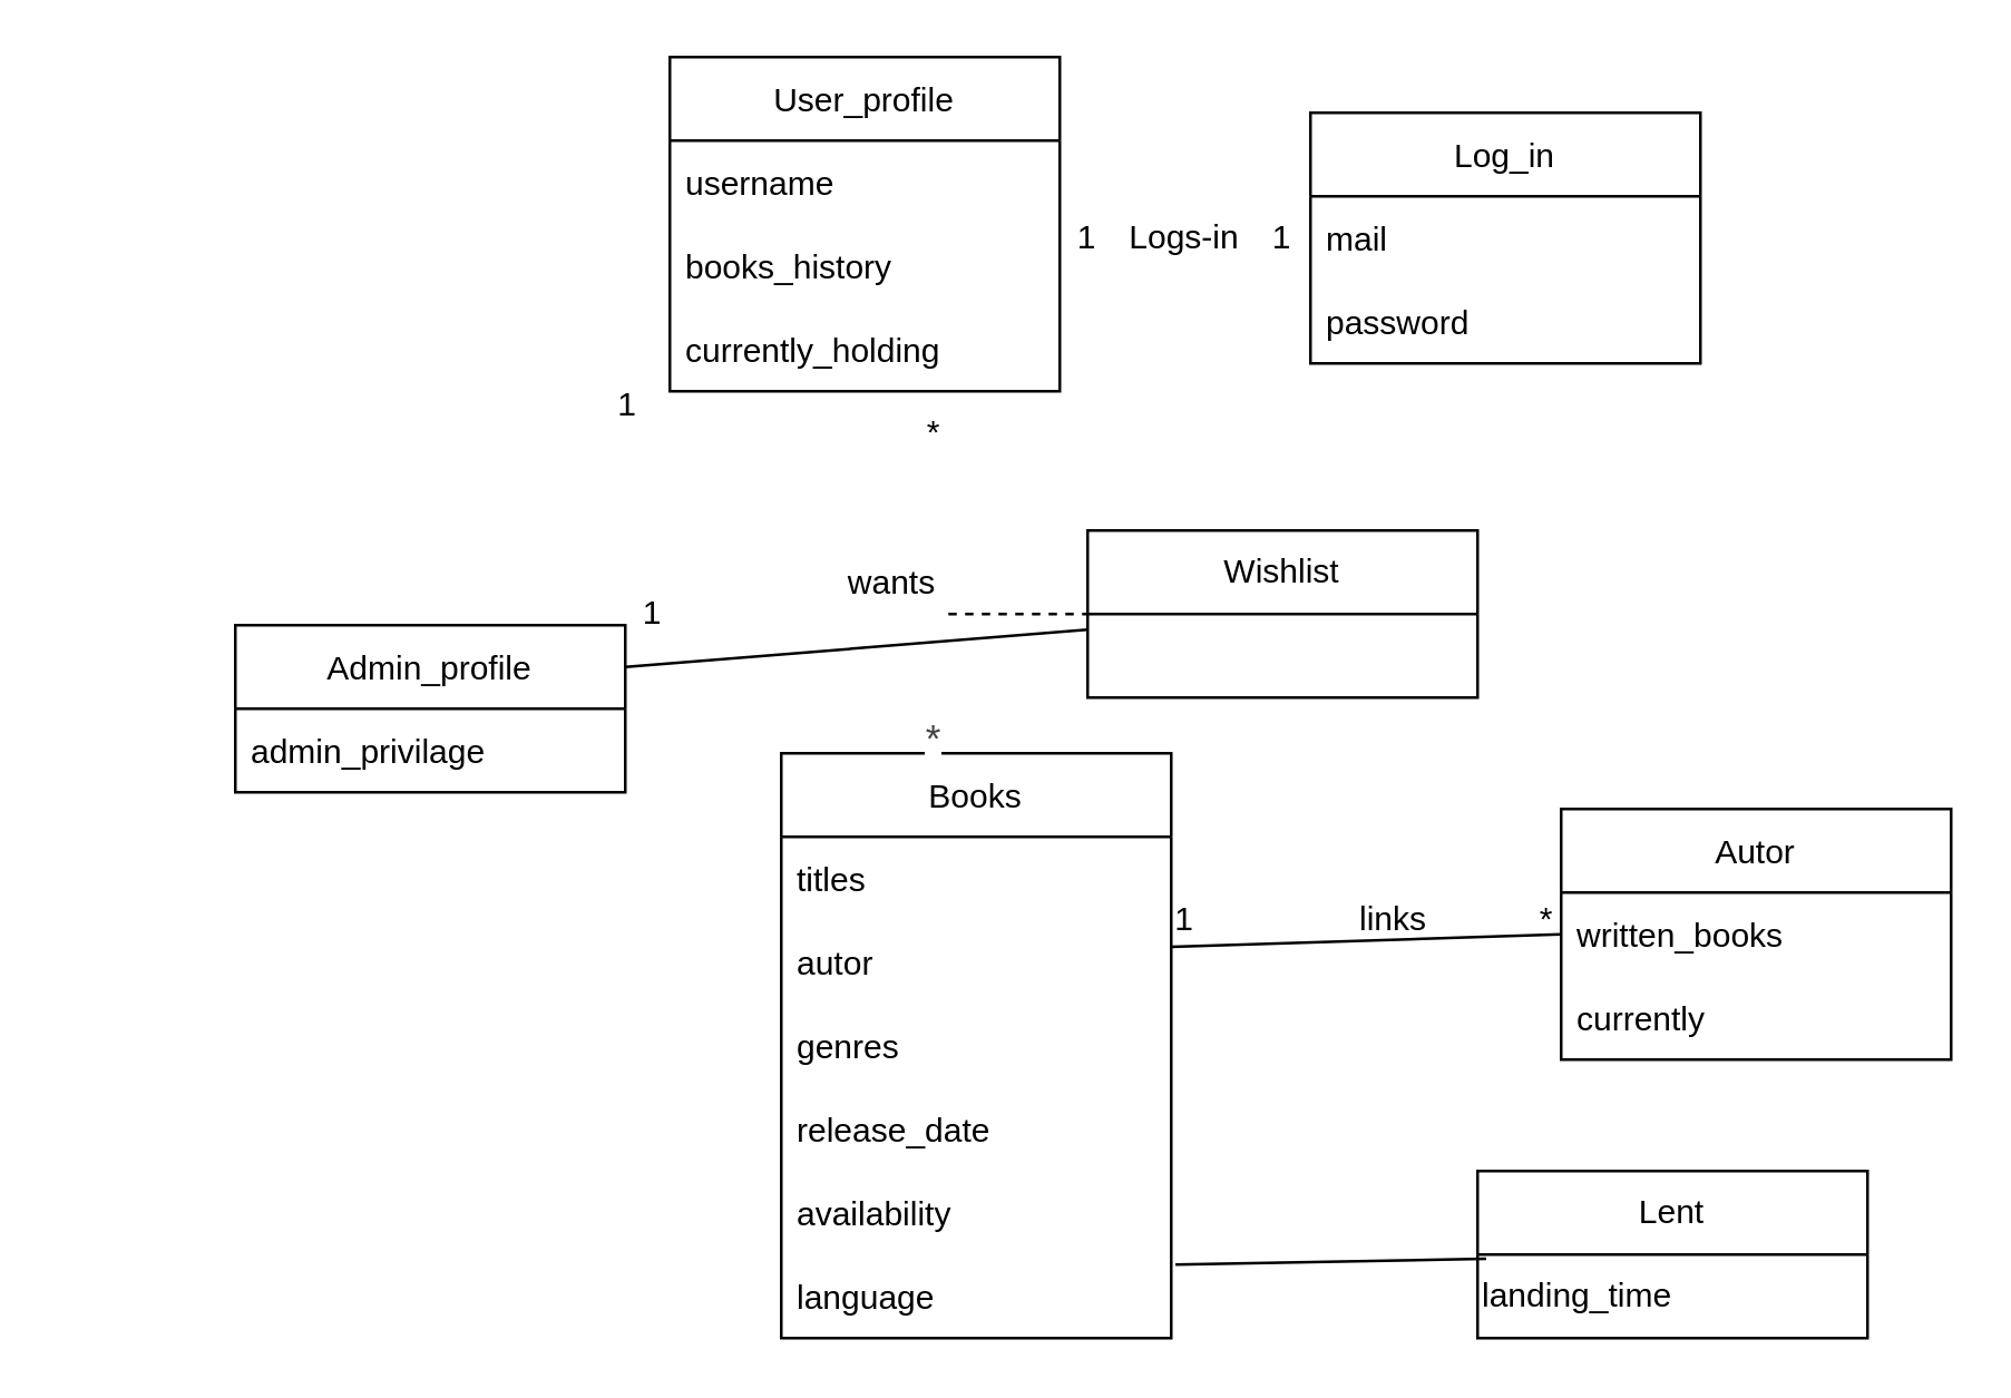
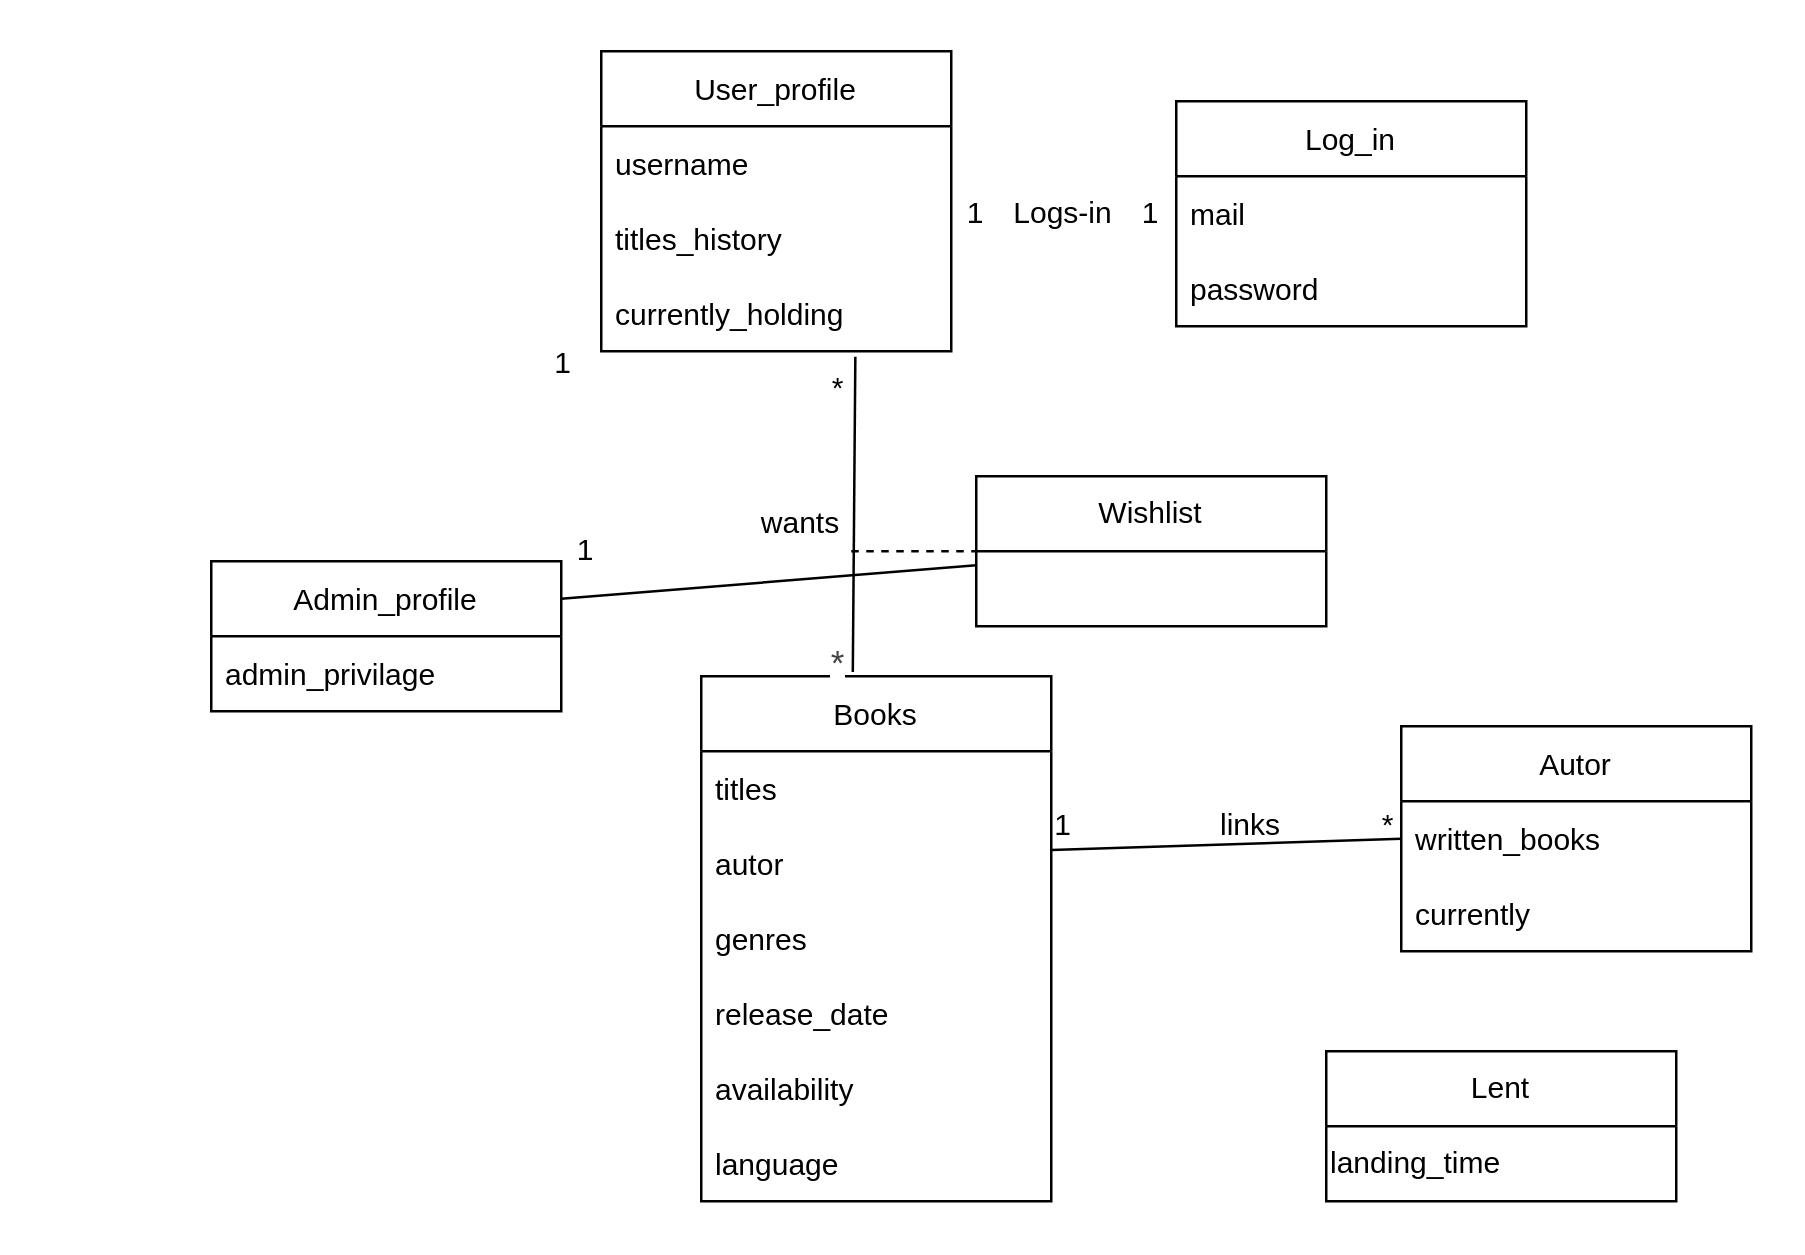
- <mxCell id="4" value="books_history" style="text;strokeColor=none;fillColor=none;align=left;verticalAlign=middle;spacingLeft=4;spacingRight=4;overflow=hidden;points=[[0,0.5],[1,0.5]];portConstraint=eastwest;rotatable=0;" parent="2" vertex="1"><mxGeometry y="60" width="140" height="30" as="geometry" /></mxCell>
+ <mxCell id="4" value="titles_history" style="text;strokeColor=none;fillColor=none;align=left;verticalAlign=middle;spacingLeft=4;spacingRight=4;overflow=hidden;points=[[0,0.5],[1,0.5]];portConstraint=eastwest;rotatable=0;" parent="2" vertex="1"><mxGeometry y="60" width="140" height="30" as="geometry" /></mxCell>
+ <mxCell id="34" value="" style="endArrow=none;html=1;rounded=0;entryX=0.433;entryY=-0.008;entryDx=0;entryDy=0;entryPerimeter=0;exitX=0.726;exitY=1.072;exitDx=0;exitDy=0;exitPerimeter=0;" parent="1" source="5" target="12" edge="1"><mxGeometry width="50" height="50" relative="1" as="geometry"><mxPoint x="340" y="170" as="sourcePoint" /><mxPoint x="370" y="220" as="targetPoint" /></mxGeometry></mxCell>
- <mxCell id="39" value="" style="endArrow=none;html=1;rounded=0;entryX=1.011;entryY=0.121;entryDx=0;entryDy=0;entryPerimeter=0;exitX=0.022;exitY=0.051;exitDx=0;exitDy=0;exitPerimeter=0;" edge="1" parent="1" source="38" target="18"><mxGeometry width="50" height="50" relative="1" as="geometry"><mxPoint x="590" y="560" as="sourcePoint" /><mxPoint x="640" y="510" as="targetPoint" /></mxGeometry></mxCell>
